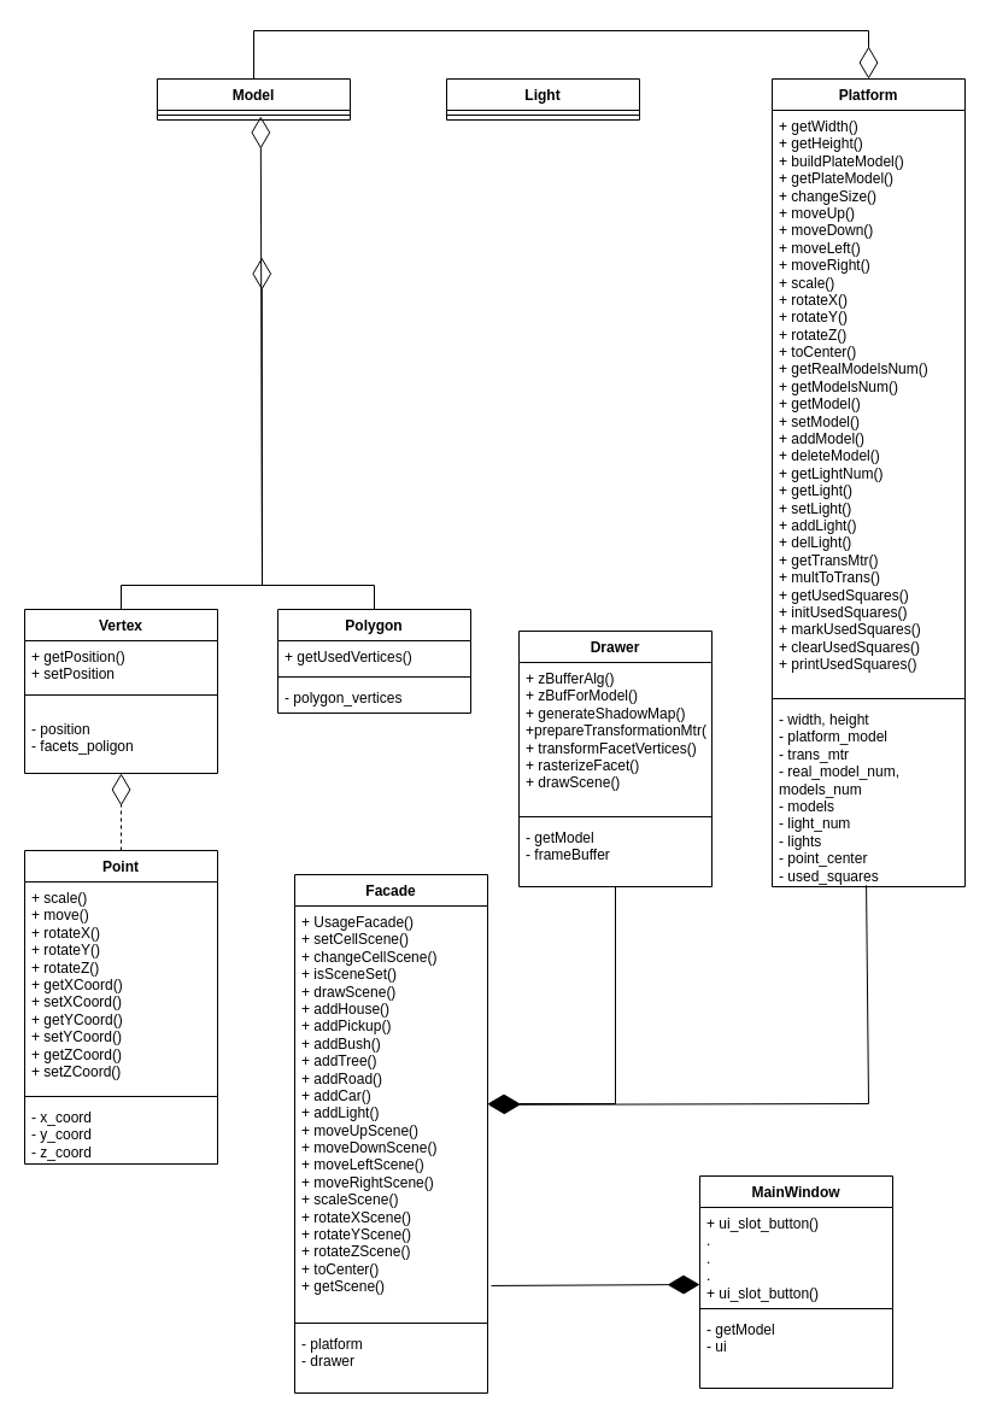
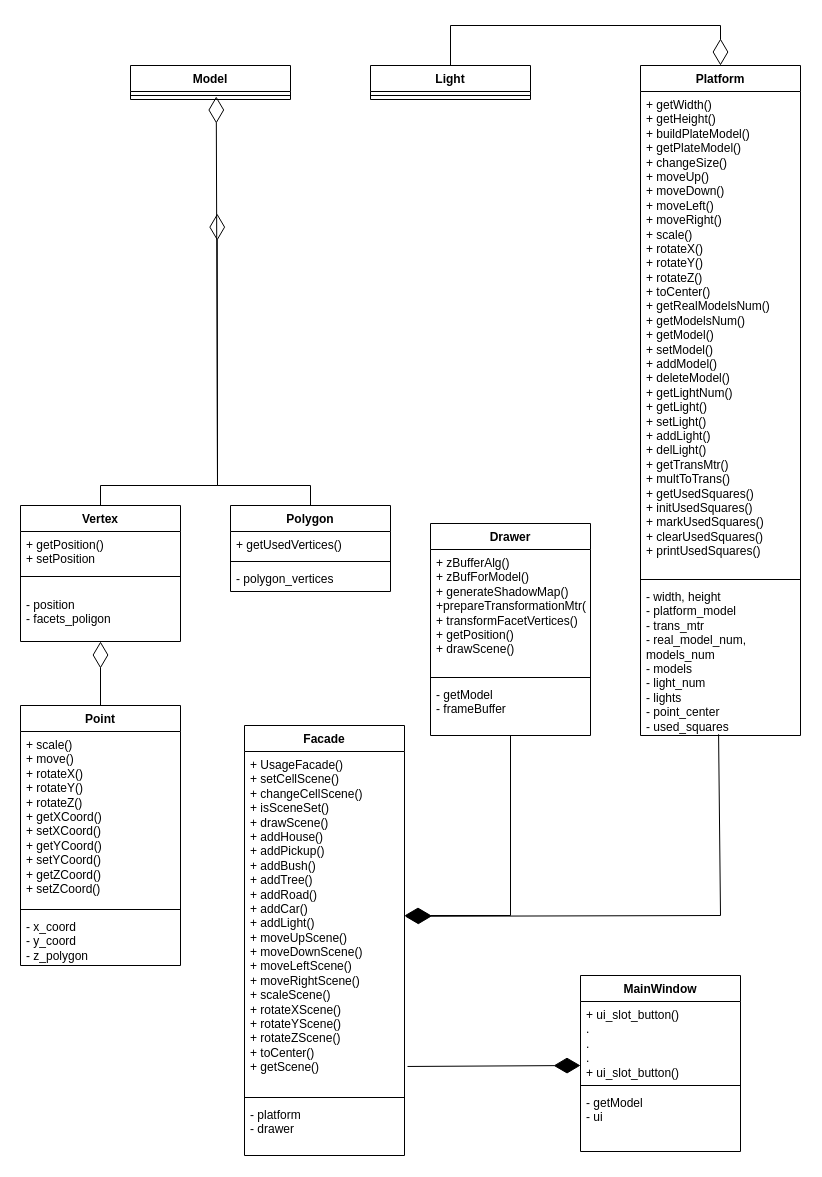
- <mxCell id="26" value="" style="endArrow=diamondThin;endFill=0;endSize=24;html=1;rounded=0;entryX=0.5;entryY=0;entryDx=0;entryDy=0;exitX=0.5;exitY=0;exitDx=0;exitDy=0;" parent="1" source="10" target="21" edge="1"><mxGeometry width="160" relative="1" as="geometry"><mxPoint x="200" y="20" as="sourcePoint" /><mxPoint x="720" y="30" as="targetPoint" /><Array as="points"><mxPoint x="210" y="20" /><mxPoint x="720" y="20" /></Array></mxGeometry></mxCell>
+ <mxCell id="25" value="" style="endArrow=diamondThin;endFill=0;endSize=24;html=1;rounded=0;entryX=0.5;entryY=0;entryDx=0;entryDy=0;exitX=0.5;exitY=0;exitDx=0;exitDy=0;" parent="1" source="19" target="21" edge="1"><mxGeometry width="160" relative="1" as="geometry"><mxPoint x="550" y="50" as="sourcePoint" /><mxPoint x="710" y="50" as="targetPoint" /><Array as="points"><mxPoint x="450" y="20" /><mxPoint x="720" y="20" /></Array></mxGeometry></mxCell>
- <mxCell id="28" value="+ zBufferAlg()&lt;br&gt;+ zBufForModel()&lt;br&gt;+ generateShadowMap()&lt;br&gt;+prepareTransformationMtr()&lt;br&gt;+ transformFacetVertices()&lt;br&gt;+ rasterizeFacet()&lt;br&gt;+ drawScene()" style="text;strokeColor=none;fillColor=none;align=left;verticalAlign=top;spacingLeft=4;spacingRight=4;overflow=hidden;rotatable=0;points=[[0,0.5],[1,0.5]];portConstraint=eastwest;whiteSpace=wrap;html=1;" parent="27" vertex="1"><mxGeometry y="26" width="160" height="124" as="geometry" /></mxCell>
+ <mxCell id="28" value="+ zBufferAlg()&lt;br&gt;+ zBufForModel()&lt;br&gt;+ generateShadowMap()&lt;br&gt;+prepareTransformationMtr()&lt;br&gt;+ transformFacetVertices()&lt;br&gt;+ getPosition()&lt;br&gt;+ drawScene()" style="text;strokeColor=none;fillColor=none;align=left;verticalAlign=top;spacingLeft=4;spacingRight=4;overflow=hidden;rotatable=0;points=[[0,0.5],[1,0.5]];portConstraint=eastwest;whiteSpace=wrap;html=1;" parent="27" vertex="1"><mxGeometry y="26" width="160" height="124" as="geometry" /></mxCell>
- <mxCell id="18" value="" style="endArrow=diamondThin;endFill=0;endSize=24;html=1;rounded=0;exitX=0.5;exitY=0;exitDx=0;exitDy=0;entryX=0.5;entryY=1;entryDx=0;entryDy=0;dashed=1;" parent="1" source="14" target="2" edge="1"><mxGeometry width="160" relative="1" as="geometry"><mxPoint x="-60" y="640" as="sourcePoint" /><mxPoint x="100" y="640" as="targetPoint" /></mxGeometry></mxCell>
+ <mxCell id="18" value="" style="endArrow=diamondThin;endFill=0;endSize=24;html=1;rounded=0;exitX=0.5;exitY=0;exitDx=0;exitDy=0;entryX=0.5;entryY=1;entryDx=0;entryDy=0;" parent="1" source="14" target="2" edge="1"><mxGeometry width="160" relative="1" as="geometry"><mxPoint x="-60" y="640" as="sourcePoint" /><mxPoint x="100" y="640" as="targetPoint" /></mxGeometry></mxCell>
- <mxCell id="17" value="- x_coord &#10;- y_coord&#10;- z_coord" style="text;strokeColor=none;fillColor=none;align=left;verticalAlign=top;spacingLeft=4;spacingRight=4;overflow=hidden;rotatable=0;points=[[0,0.5],[1,0.5]];portConstraint=eastwest;whiteSpace=wrap;html=1;" parent="14" vertex="1"><mxGeometry y="208" width="160" height="52" as="geometry" /></mxCell>
+ <mxCell id="17" value="- x_coord &#10;- y_coord&#10;- z_polygon" style="text;strokeColor=none;fillColor=none;align=left;verticalAlign=top;spacingLeft=4;spacingRight=4;overflow=hidden;rotatable=0;points=[[0,0.5],[1,0.5]];portConstraint=eastwest;whiteSpace=wrap;html=1;" parent="14" vertex="1"><mxGeometry y="208" width="160" height="52" as="geometry" /></mxCell>
